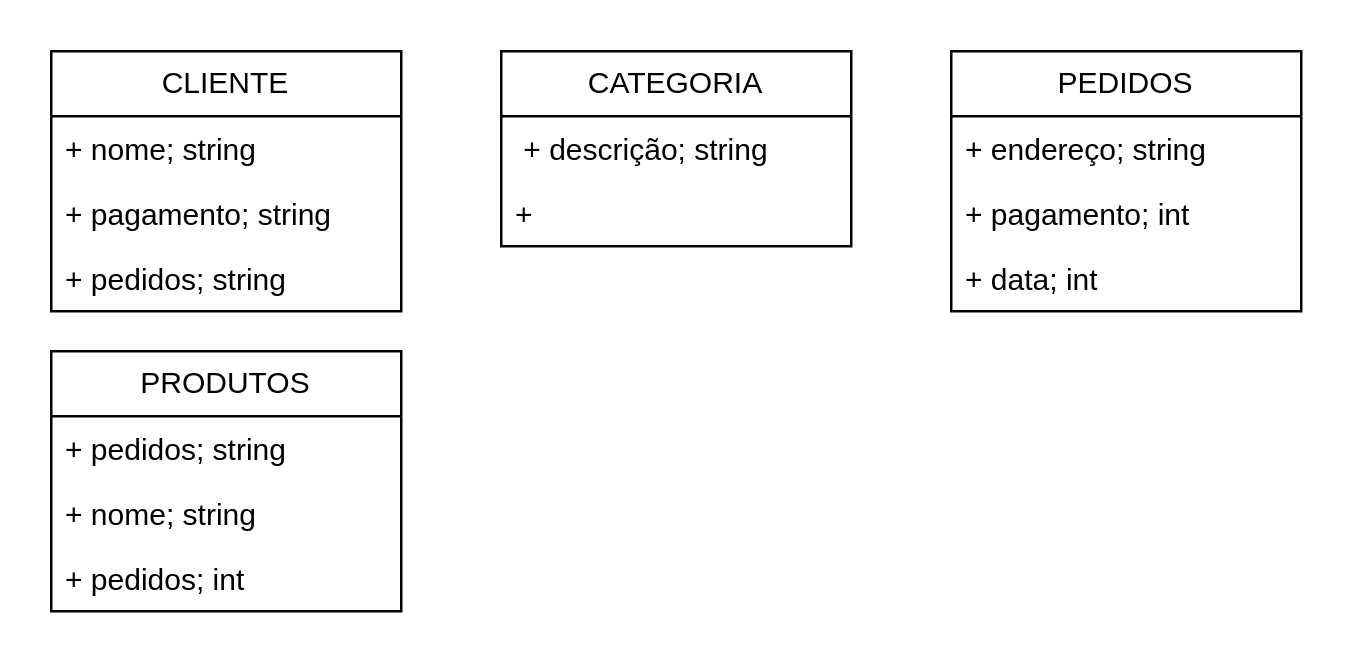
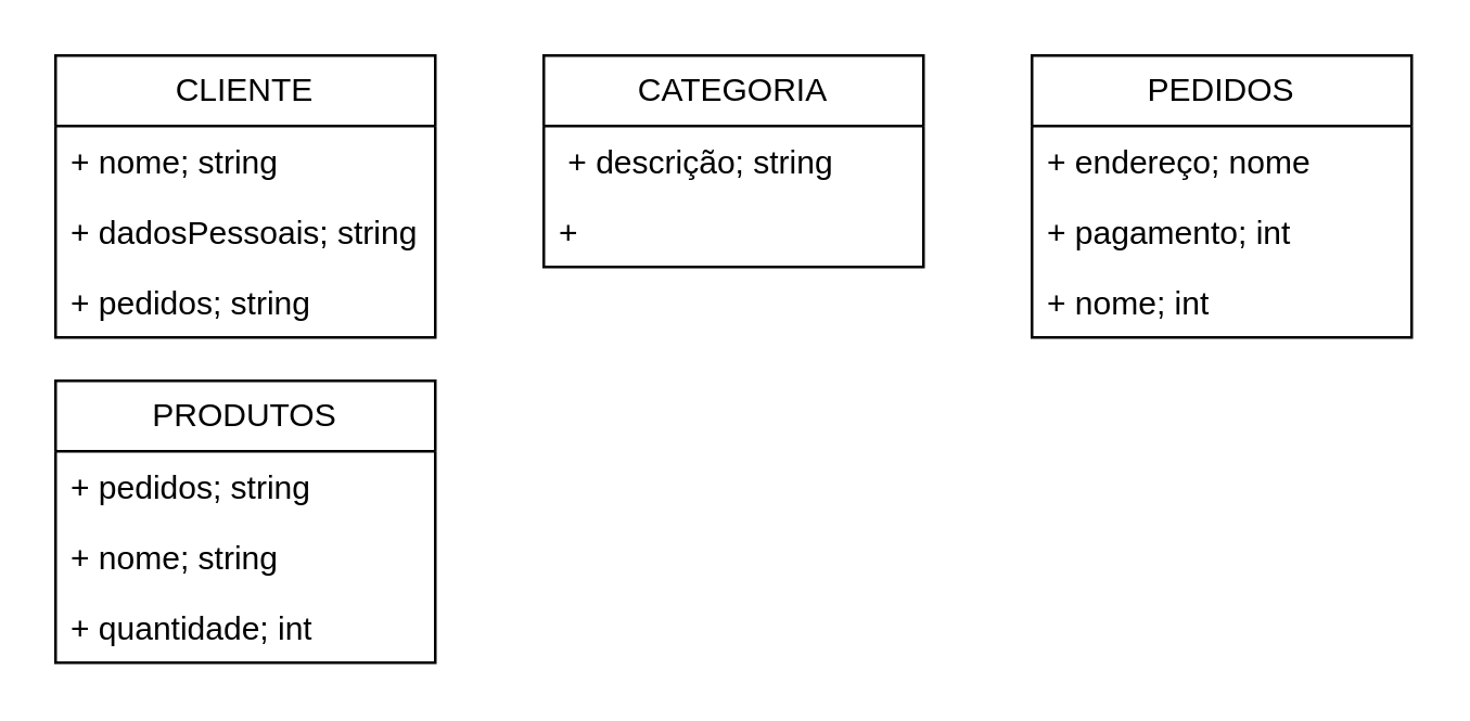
- <mxCell id="10" value="+ endereço; string" style="text;strokeColor=none;fillColor=none;align=left;verticalAlign=top;spacingLeft=4;spacingRight=4;overflow=hidden;rotatable=0;points=[[0,0.5],[1,0.5]];portConstraint=eastwest;whiteSpace=wrap;html=1;" vertex="1" parent="9"><mxGeometry y="26" width="140" height="26" as="geometry" /></mxCell>
+ <mxCell id="10" value="+ endereço; nome" style="text;strokeColor=none;fillColor=none;align=left;verticalAlign=top;spacingLeft=4;spacingRight=4;overflow=hidden;rotatable=0;points=[[0,0.5],[1,0.5]];portConstraint=eastwest;whiteSpace=wrap;html=1;" vertex="1" parent="9"><mxGeometry y="26" width="140" height="26" as="geometry" /></mxCell>
- <mxCell id="4" value="+ pagamento; string" style="text;strokeColor=none;fillColor=none;align=left;verticalAlign=top;spacingLeft=4;spacingRight=4;overflow=hidden;rotatable=0;points=[[0,0.5],[1,0.5]];portConstraint=eastwest;whiteSpace=wrap;html=1;" vertex="1" parent="2"><mxGeometry y="52" width="140" height="26" as="geometry" /></mxCell>
+ <mxCell id="4" value="+ dadosPessoais; string" style="text;strokeColor=none;fillColor=none;align=left;verticalAlign=top;spacingLeft=4;spacingRight=4;overflow=hidden;rotatable=0;points=[[0,0.5],[1,0.5]];portConstraint=eastwest;whiteSpace=wrap;html=1;" vertex="1" parent="2"><mxGeometry y="52" width="140" height="26" as="geometry" /></mxCell>
- <mxCell id="12" value="+ data; int" style="text;strokeColor=none;fillColor=none;align=left;verticalAlign=top;spacingLeft=4;spacingRight=4;overflow=hidden;rotatable=0;points=[[0,0.5],[1,0.5]];portConstraint=eastwest;whiteSpace=wrap;html=1;" vertex="1" parent="9"><mxGeometry y="78" width="140" height="26" as="geometry" /></mxCell>
+ <mxCell id="12" value="+ nome; int" style="text;strokeColor=none;fillColor=none;align=left;verticalAlign=top;spacingLeft=4;spacingRight=4;overflow=hidden;rotatable=0;points=[[0,0.5],[1,0.5]];portConstraint=eastwest;whiteSpace=wrap;html=1;" vertex="1" parent="9"><mxGeometry y="78" width="140" height="26" as="geometry" /></mxCell>
- <mxCell id="16" value="+ pedidos; int" style="text;strokeColor=none;fillColor=none;align=left;verticalAlign=top;spacingLeft=4;spacingRight=4;overflow=hidden;rotatable=0;points=[[0,0.5],[1,0.5]];portConstraint=eastwest;whiteSpace=wrap;html=1;" vertex="1" parent="13"><mxGeometry y="78" width="140" height="26" as="geometry" /></mxCell>
+ <mxCell id="16" value="+ quantidade; int" style="text;strokeColor=none;fillColor=none;align=left;verticalAlign=top;spacingLeft=4;spacingRight=4;overflow=hidden;rotatable=0;points=[[0,0.5],[1,0.5]];portConstraint=eastwest;whiteSpace=wrap;html=1;" vertex="1" parent="13"><mxGeometry y="78" width="140" height="26" as="geometry" /></mxCell>
